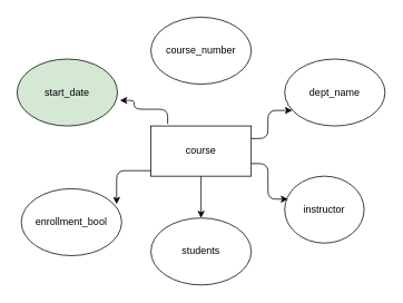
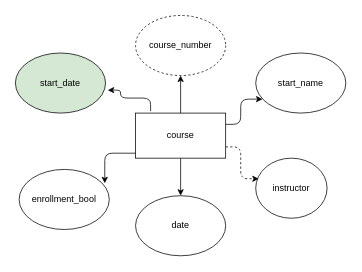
- <mxCell id="10" value="course_number" style="ellipse;whiteSpace=wrap;html=1;" parent="1" vertex="1"><mxGeometry x="180" y="20" width="120" height="80" as="geometry" /></mxCell>
+ <mxCell id="10" value="course_number" style="ellipse;whiteSpace=wrap;html=1;dashed=1;" parent="1" vertex="1"><mxGeometry x="180" y="20" width="120" height="80" as="geometry" /></mxCell>
- <mxCell id="11" value="dept_name" style="ellipse;whiteSpace=wrap;html=1;" parent="1" vertex="1"><mxGeometry x="340" y="70" width="120" height="80" as="geometry" /></mxCell>
+ <mxCell id="11" value="start_name" style="ellipse;whiteSpace=wrap;html=1;" parent="1" vertex="1"><mxGeometry x="340" y="70" width="120" height="80" as="geometry" /></mxCell>
+ <mxCell id="2" style="edgeStyle=orthogonalEdgeStyle;html=1;exitX=0.5;exitY=0;exitDx=0;exitDy=0;entryX=0.5;entryY=1;entryDx=0;entryDy=0;" parent="1" source="8" target="10" edge="1"><mxGeometry relative="1" as="geometry" /></mxCell>
- <mxCell id="4" style="edgeStyle=orthogonalEdgeStyle;html=1;exitX=1;exitY=0.75;exitDx=0;exitDy=0;entryX=0.042;entryY=0.343;entryDx=0;entryDy=0;entryPerimeter=0;" parent="1" source="8" target="12" edge="1"><mxGeometry relative="1" as="geometry" /></mxCell>
+ <mxCell id="4" style="edgeStyle=orthogonalEdgeStyle;html=1;exitX=1;exitY=0.75;exitDx=0;exitDy=0;entryX=0.042;entryY=0.343;entryDx=0;entryDy=0;entryPerimeter=0;dashed=1;" parent="1" source="8" target="12" edge="1"><mxGeometry relative="1" as="geometry" /></mxCell>
- <mxCell id="9" value="students" style="ellipse;whiteSpace=wrap;html=1;" parent="1" vertex="1"><mxGeometry x="180" y="260" width="120" height="80" as="geometry" /></mxCell>
+ <mxCell id="9" value="date" style="ellipse;whiteSpace=wrap;html=1;" parent="1" vertex="1"><mxGeometry x="180" y="260" width="120" height="80" as="geometry" /></mxCell>
